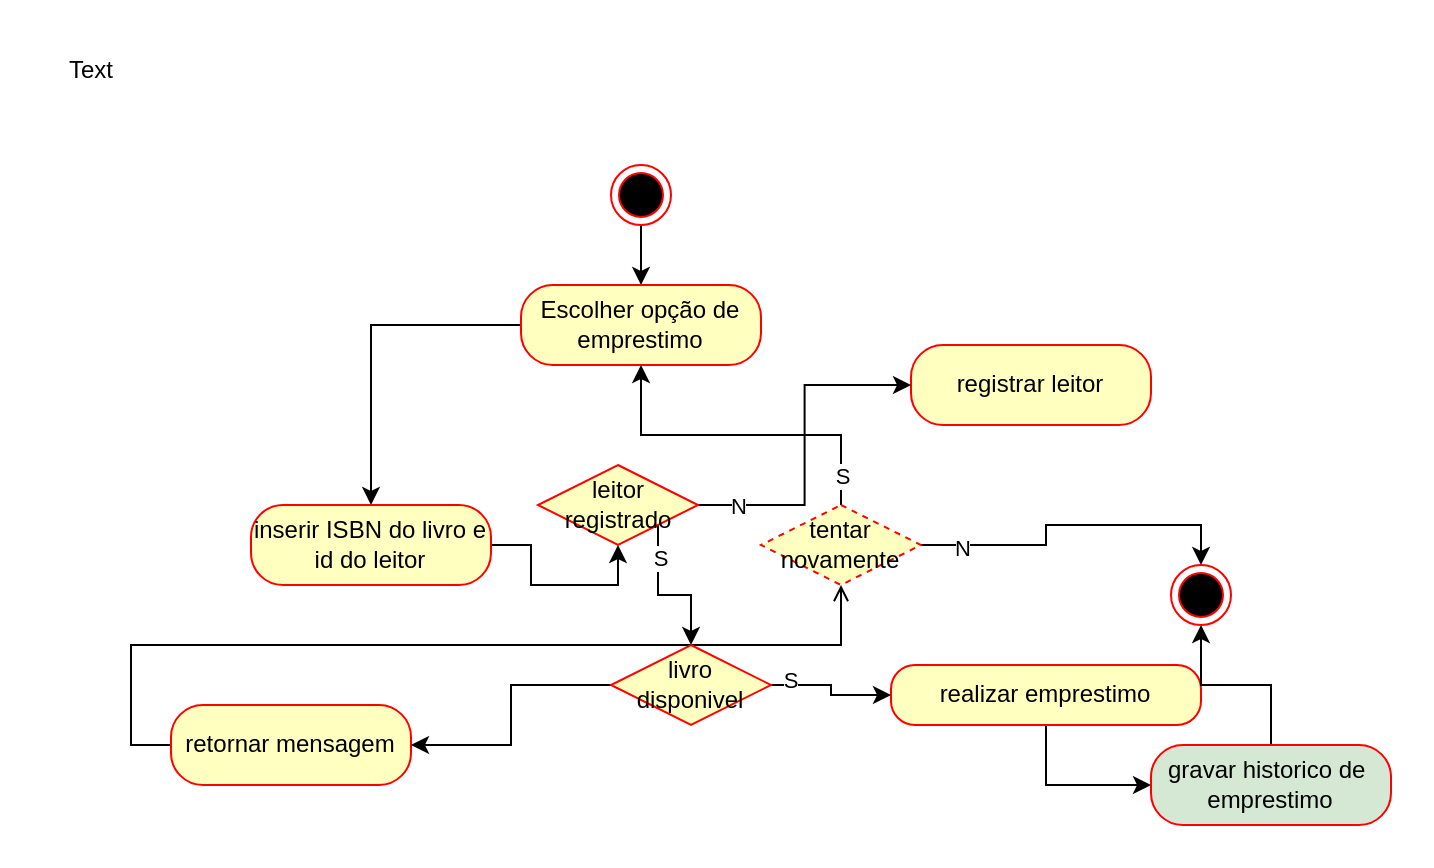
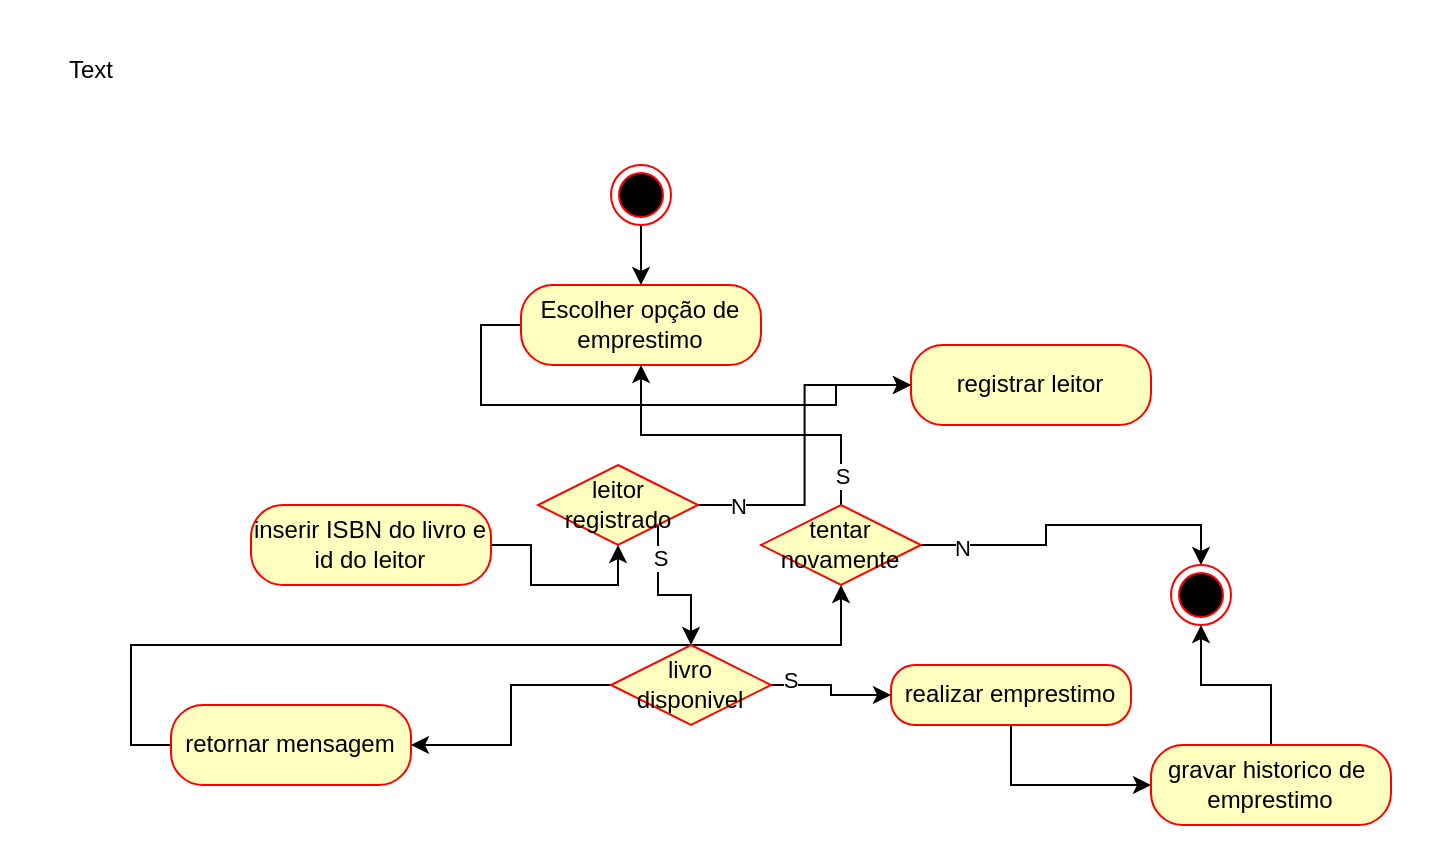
- <mxCell id="5" style="edgeStyle=orthogonalEdgeStyle;rounded=0;orthogonalLoop=1;jettySize=auto;html=1;exitX=0;exitY=0.5;exitDx=0;exitDy=0;entryX=0.5;entryY=0;entryDx=0;entryDy=0;" edge="1" parent="1" source="6" target="8"><mxGeometry relative="1" as="geometry" /></mxCell>
+ <mxCell id="5" style="edgeStyle=orthogonalEdgeStyle;rounded=0;orthogonalLoop=1;jettySize=auto;html=1;exitX=0;exitY=0.5;exitDx=0;exitDy=0;" edge="1" parent="1" source="6" target="15"><mxGeometry relative="1" as="geometry" /></mxCell>
- <mxCell id="20" value="tentar novamente" style="rhombus;whiteSpace=wrap;html=1;fontColor=#000000;fillColor=#ffffc0;strokeColor=#ff0000;dashed=1;" vertex="1" parent="1"><mxGeometry x="380" y="252" width="80" height="40" as="geometry" /></mxCell>
+ <mxCell id="20" value="tentar novamente" style="rhombus;whiteSpace=wrap;html=1;fontColor=#000000;fillColor=#ffffc0;strokeColor=#ff0000;" vertex="1" parent="1"><mxGeometry x="380" y="252" width="80" height="40" as="geometry" /></mxCell>
- <mxCell id="9" style="edgeStyle=orthogonalEdgeStyle;rounded=0;orthogonalLoop=1;jettySize=auto;html=1;exitX=0;exitY=0.5;exitDx=0;exitDy=0;entryX=0.5;entryY=1;entryDx=0;entryDy=0;endArrow=open;" edge="1" parent="1" source="10" target="20"><mxGeometry relative="1" as="geometry" /></mxCell>
+ <mxCell id="9" style="edgeStyle=orthogonalEdgeStyle;rounded=0;orthogonalLoop=1;jettySize=auto;html=1;exitX=0;exitY=0.5;exitDx=0;exitDy=0;entryX=0.5;entryY=1;entryDx=0;entryDy=0;" edge="1" parent="1" source="10" target="20"><mxGeometry relative="1" as="geometry" /></mxCell>
- <mxCell id="12" value="realizar emprestimo" style="rounded=1;whiteSpace=wrap;html=1;arcSize=40;fontColor=#000000;fillColor=#ffffc0;strokeColor=#ff0000;" vertex="1" parent="1"><mxGeometry x="445" y="332" width="155" height="30" as="geometry" /></mxCell>
+ <mxCell id="12" value="realizar emprestimo" style="rounded=1;whiteSpace=wrap;html=1;arcSize=40;fontColor=#000000;fillColor=#ffffc0;strokeColor=#ff0000;" vertex="1" parent="1"><mxGeometry x="445" y="332" width="120" height="30" as="geometry" /></mxCell>
- <mxCell id="14" value="gravar historico de&amp;nbsp;&lt;br&gt;emprestimo" style="rounded=1;whiteSpace=wrap;html=1;arcSize=40;fontColor=#000000;fillColor=#d5e8d4;strokeColor=#ff0000;" vertex="1" parent="1"><mxGeometry x="575" y="372" width="120" height="40" as="geometry" /></mxCell>
+ <mxCell id="14" value="gravar historico de&amp;nbsp;&lt;br&gt;emprestimo" style="rounded=1;whiteSpace=wrap;html=1;arcSize=40;fontColor=#000000;fillColor=#ffffc0;strokeColor=#ff0000;" vertex="1" parent="1"><mxGeometry x="575" y="372" width="120" height="40" as="geometry" /></mxCell>
